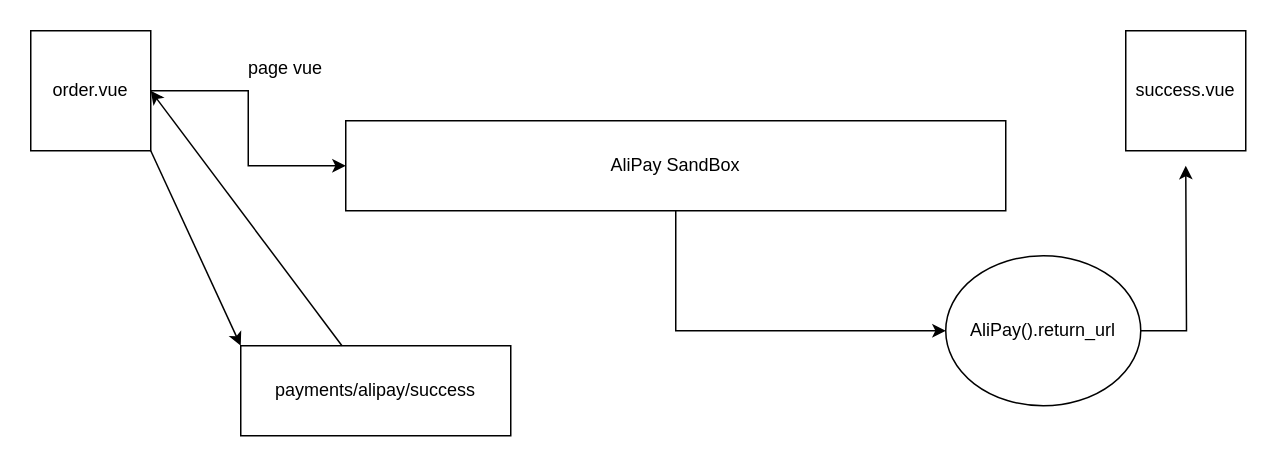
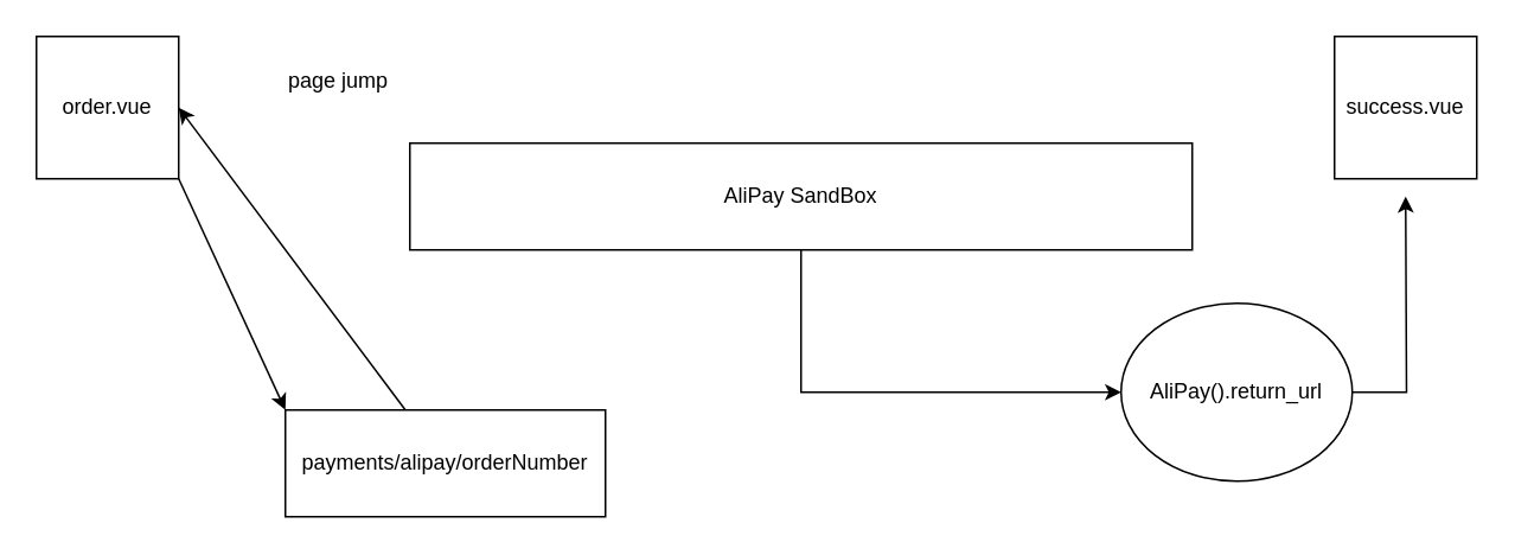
- <mxCell id="10" value="page vue" style="text;html=1;strokeColor=none;fillColor=none;align=center;verticalAlign=middle;whiteSpace=wrap;rounded=0;" parent="1" vertex="1"><mxGeometry x="160" y="30" width="60" height="30" as="geometry" /></mxCell>
+ <mxCell id="10" value="page jump" style="text;html=1;strokeColor=none;fillColor=none;align=center;verticalAlign=middle;whiteSpace=wrap;rounded=0;" parent="1" vertex="1"><mxGeometry x="160" y="30" width="60" height="30" as="geometry" /></mxCell>
- <mxCell id="2" style="edgeStyle=orthogonalEdgeStyle;rounded=0;orthogonalLoop=1;jettySize=auto;html=1;" parent="1" source="3" target="9" edge="1"><mxGeometry relative="1" as="geometry" /></mxCell>
- <mxCell id="5" value="payments/alipay/success" style="rounded=0;whiteSpace=wrap;html=1;" parent="1" vertex="1"><mxGeometry x="160" y="230" width="180" height="60" as="geometry" /></mxCell>
+ <mxCell id="5" value="payments/alipay/orderNumber" style="rounded=0;whiteSpace=wrap;html=1;" parent="1" vertex="1"><mxGeometry x="160" y="230" width="180" height="60" as="geometry" /></mxCell>
